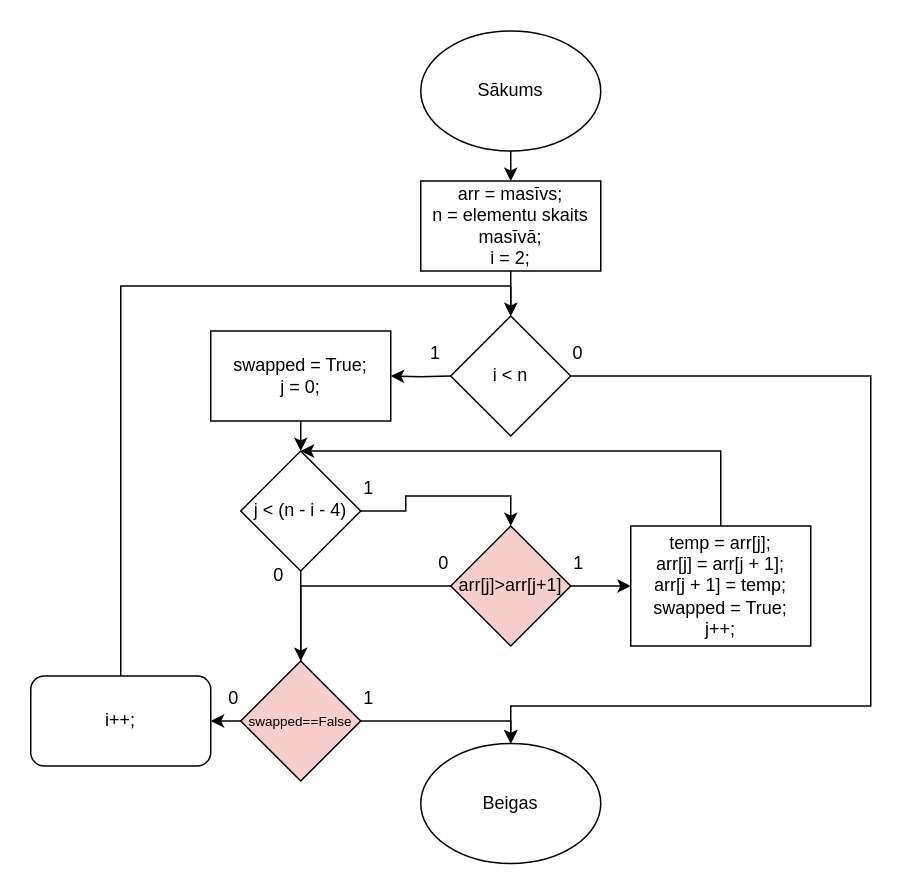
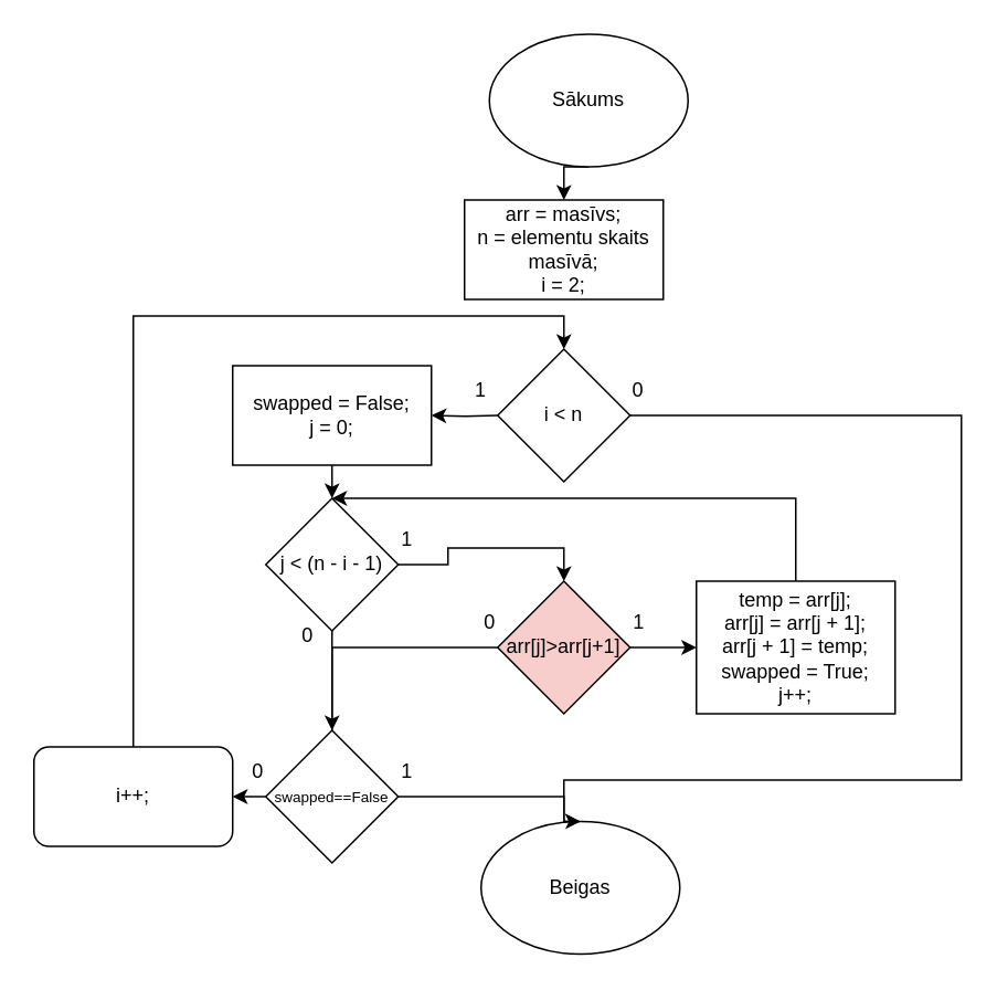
- <mxCell id="3" value="Sākums" style="ellipse;whiteSpace=wrap;html=1;" vertex="1" parent="1"><mxGeometry x="280" y="20" width="120" height="80" as="geometry" /></mxCell>
+ <mxCell id="3" value="Sākums" style="ellipse;whiteSpace=wrap;html=1;" vertex="1" parent="1"><mxGeometry x="295" y="20" width="120" height="80" as="geometry" /></mxCell>
- <mxCell id="4" style="edgeStyle=orthogonalEdgeStyle;rounded=0;orthogonalLoop=1;jettySize=auto;html=1;exitX=0.5;exitY=1;exitDx=0;exitDy=0;entryX=0.5;entryY=0;entryDx=0;entryDy=0;" edge="1" parent="1" source="5" target="8"><mxGeometry relative="1" as="geometry"><mxPoint x="340" y="200" as="targetPoint" /></mxGeometry></mxCell>
- <mxCell id="31" style="edgeStyle=orthogonalEdgeStyle;rounded=0;orthogonalLoop=1;jettySize=auto;html=1;exitX=0.5;exitY=0;exitDx=0;exitDy=0;entryX=0.5;entryY=0;entryDx=0;entryDy=0;endArrow=open;" edge="1" parent="1" source="32" target="8"><mxGeometry relative="1" as="geometry" /></mxCell>
+ <mxCell id="31" style="edgeStyle=orthogonalEdgeStyle;rounded=0;orthogonalLoop=1;jettySize=auto;html=1;exitX=0.5;exitY=0;exitDx=0;exitDy=0;entryX=0.5;entryY=0;entryDx=0;entryDy=0;" edge="1" parent="1" source="32" target="8"><mxGeometry relative="1" as="geometry" /></mxCell>
- <mxCell id="13" value="&lt;div&gt;swapped = True;&lt;/div&gt;&lt;div&gt;j = 0;&lt;br&gt;&lt;/div&gt;" style="rounded=0;whiteSpace=wrap;html=1;" vertex="1" parent="1"><mxGeometry x="140" y="220" width="120" height="60" as="geometry" /></mxCell>
+ <mxCell id="13" value="&lt;div&gt;swapped = False;&lt;/div&gt;&lt;div&gt;j = 0;&lt;br&gt;&lt;/div&gt;" style="rounded=0;whiteSpace=wrap;html=1;" vertex="1" parent="1"><mxGeometry x="140" y="220" width="120" height="60" as="geometry" /></mxCell>
- <mxCell id="15" value="j &amp;lt; (n - i - 4)" style="rhombus;whiteSpace=wrap;html=1;" vertex="1" parent="1"><mxGeometry x="160" y="300" width="80" height="80" as="geometry" /></mxCell>
+ <mxCell id="15" value="j &amp;lt; (n - i - 1)" style="rhombus;whiteSpace=wrap;html=1;" vertex="1" parent="1"><mxGeometry x="160" y="300" width="80" height="80" as="geometry" /></mxCell>
- <mxCell id="23" value="&lt;font style=&quot;font-size: 9px;&quot;&gt;swapped==False&lt;/font&gt;" style="rhombus;whiteSpace=wrap;html=1;fillColor=#f8cecc;" vertex="1" parent="1"><mxGeometry x="160" y="440" width="80" height="80" as="geometry" /></mxCell>
+ <mxCell id="23" value="&lt;font style=&quot;font-size: 9px;&quot;&gt;swapped==False&lt;/font&gt;" style="rhombus;whiteSpace=wrap;html=1;" vertex="1" parent="1"><mxGeometry x="160" y="440" width="80" height="80" as="geometry" /></mxCell>
- <mxCell id="9" value="&lt;div&gt;Beigas&lt;/div&gt;" style="ellipse;whiteSpace=wrap;html=1;" vertex="1" parent="1"><mxGeometry x="280" y="495" width="120" height="80" as="geometry" /></mxCell>
+ <mxCell id="9" value="&lt;div&gt;Beigas&lt;/div&gt;" style="ellipse;whiteSpace=wrap;html=1;" vertex="1" parent="1"><mxGeometry x="290" y="495" width="120" height="80" as="geometry" /></mxCell>
